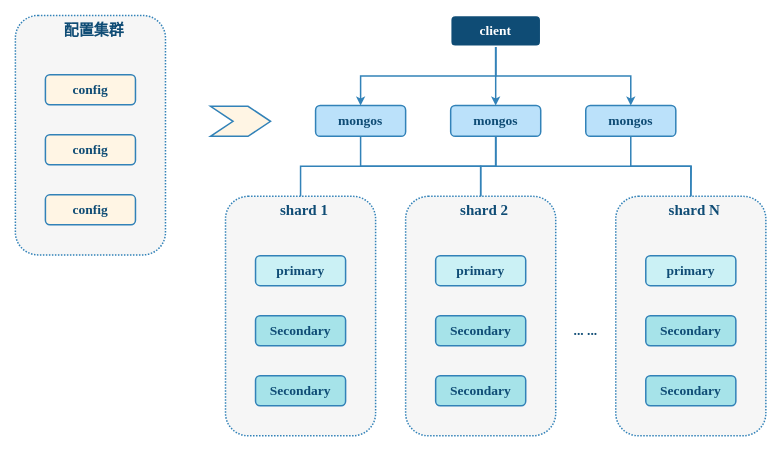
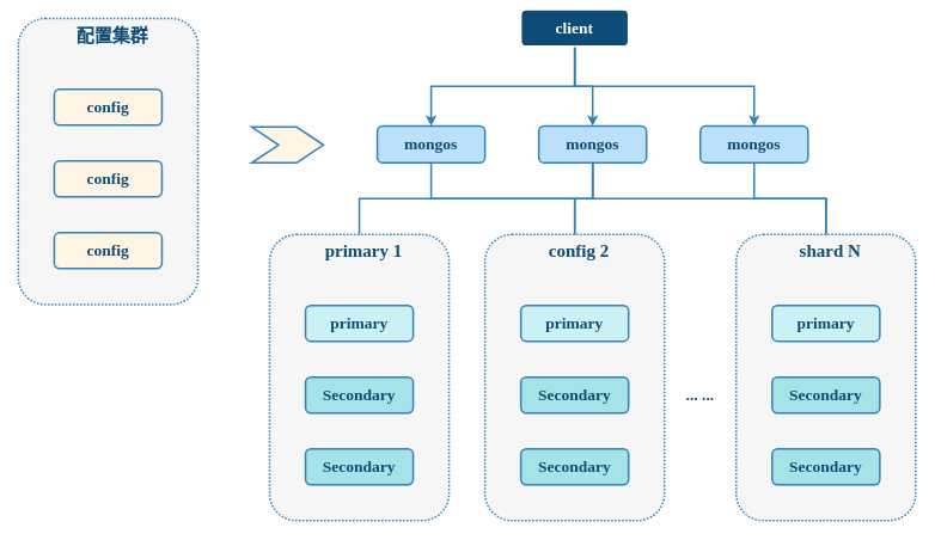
- <mxCell id="30" value="client" style="rounded=1;whiteSpace=wrap;html=1;fontFamily=Comic Sans MS;fontStyle=1;labelBackgroundColor=none;fillColor=#0F4C75;strokeColor=#FFFFFF;fontColor=#FFFFFF;shadow=0;container=0;fontSize=18;verticalAlign=middle;strokeWidth=2;" parent="1" vertex="1"><mxGeometry x="600" y="20" width="120" height="41" as="geometry" /></mxCell>
+ <mxCell id="30" value="client" style="rounded=1;whiteSpace=wrap;html=1;fontFamily=Comic Sans MS;fontStyle=1;labelBackgroundColor=none;fillColor=#0F4C75;strokeColor=#FFFFFF;fontColor=#FFFFFF;shadow=0;container=0;fontSize=18;verticalAlign=middle;strokeWidth=2;" parent="1" vertex="1"><mxGeometry x="580" y="10" width="120" height="41" as="geometry" /></mxCell>
- <mxCell id="4" value="shard 1" style="rounded=1;whiteSpace=wrap;html=1;strokeColor=#3282B8;fillColor=#F6F6F6;fontFamily=Comic Sans MS;fontStyle=1;container=0;fontColor=#0F4C75;shadow=0;fontSize=20;strokeWidth=2;dashed=1;dashPattern=1 1;align=center;verticalAlign=top;spacingLeft=10;" parent="1" vertex="1"><mxGeometry x="300" y="261" width="200" height="319" as="geometry" /></mxCell>
+ <mxCell id="4" value="primary 1" style="rounded=1;whiteSpace=wrap;html=1;strokeColor=#3282B8;fillColor=#F6F6F6;fontFamily=Comic Sans MS;fontStyle=1;container=0;fontColor=#0F4C75;shadow=0;fontSize=20;strokeWidth=2;dashed=1;dashPattern=1 1;align=center;verticalAlign=top;spacingLeft=10;" parent="1" vertex="1"><mxGeometry x="300" y="261" width="200" height="319" as="geometry" /></mxCell>
- <mxCell id="3" value="shard 2" style="rounded=1;whiteSpace=wrap;html=1;strokeColor=#3282B8;fillColor=#F6F6F6;fontFamily=Comic Sans MS;fontStyle=1;container=0;fontColor=#0F4C75;shadow=0;fontSize=20;strokeWidth=2;dashed=1;dashPattern=1 1;align=center;verticalAlign=top;spacingLeft=10;" parent="1" vertex="1"><mxGeometry x="540" y="261" width="200" height="319" as="geometry" /></mxCell>
+ <mxCell id="3" value="config 2" style="rounded=1;whiteSpace=wrap;html=1;strokeColor=#3282B8;fillColor=#F6F6F6;fontFamily=Comic Sans MS;fontStyle=1;container=0;fontColor=#0F4C75;shadow=0;fontSize=20;strokeWidth=2;dashed=1;dashPattern=1 1;align=center;verticalAlign=top;spacingLeft=10;" parent="1" vertex="1"><mxGeometry x="540" y="261" width="200" height="319" as="geometry" /></mxCell>
